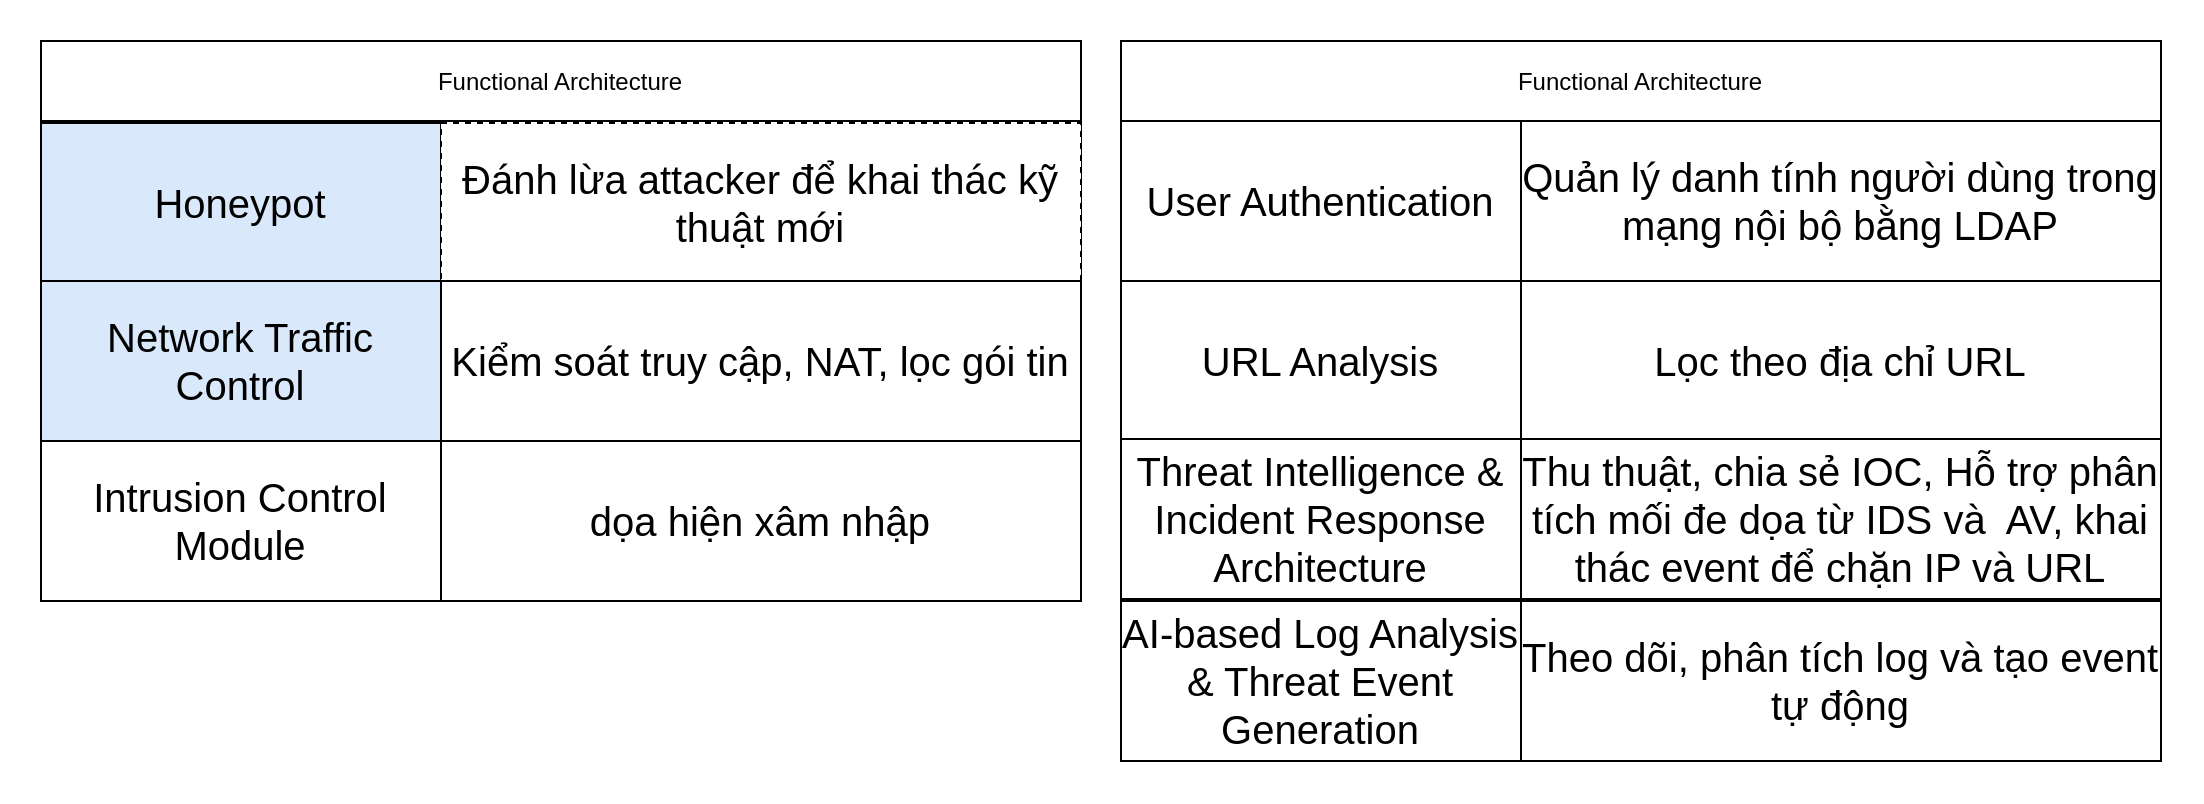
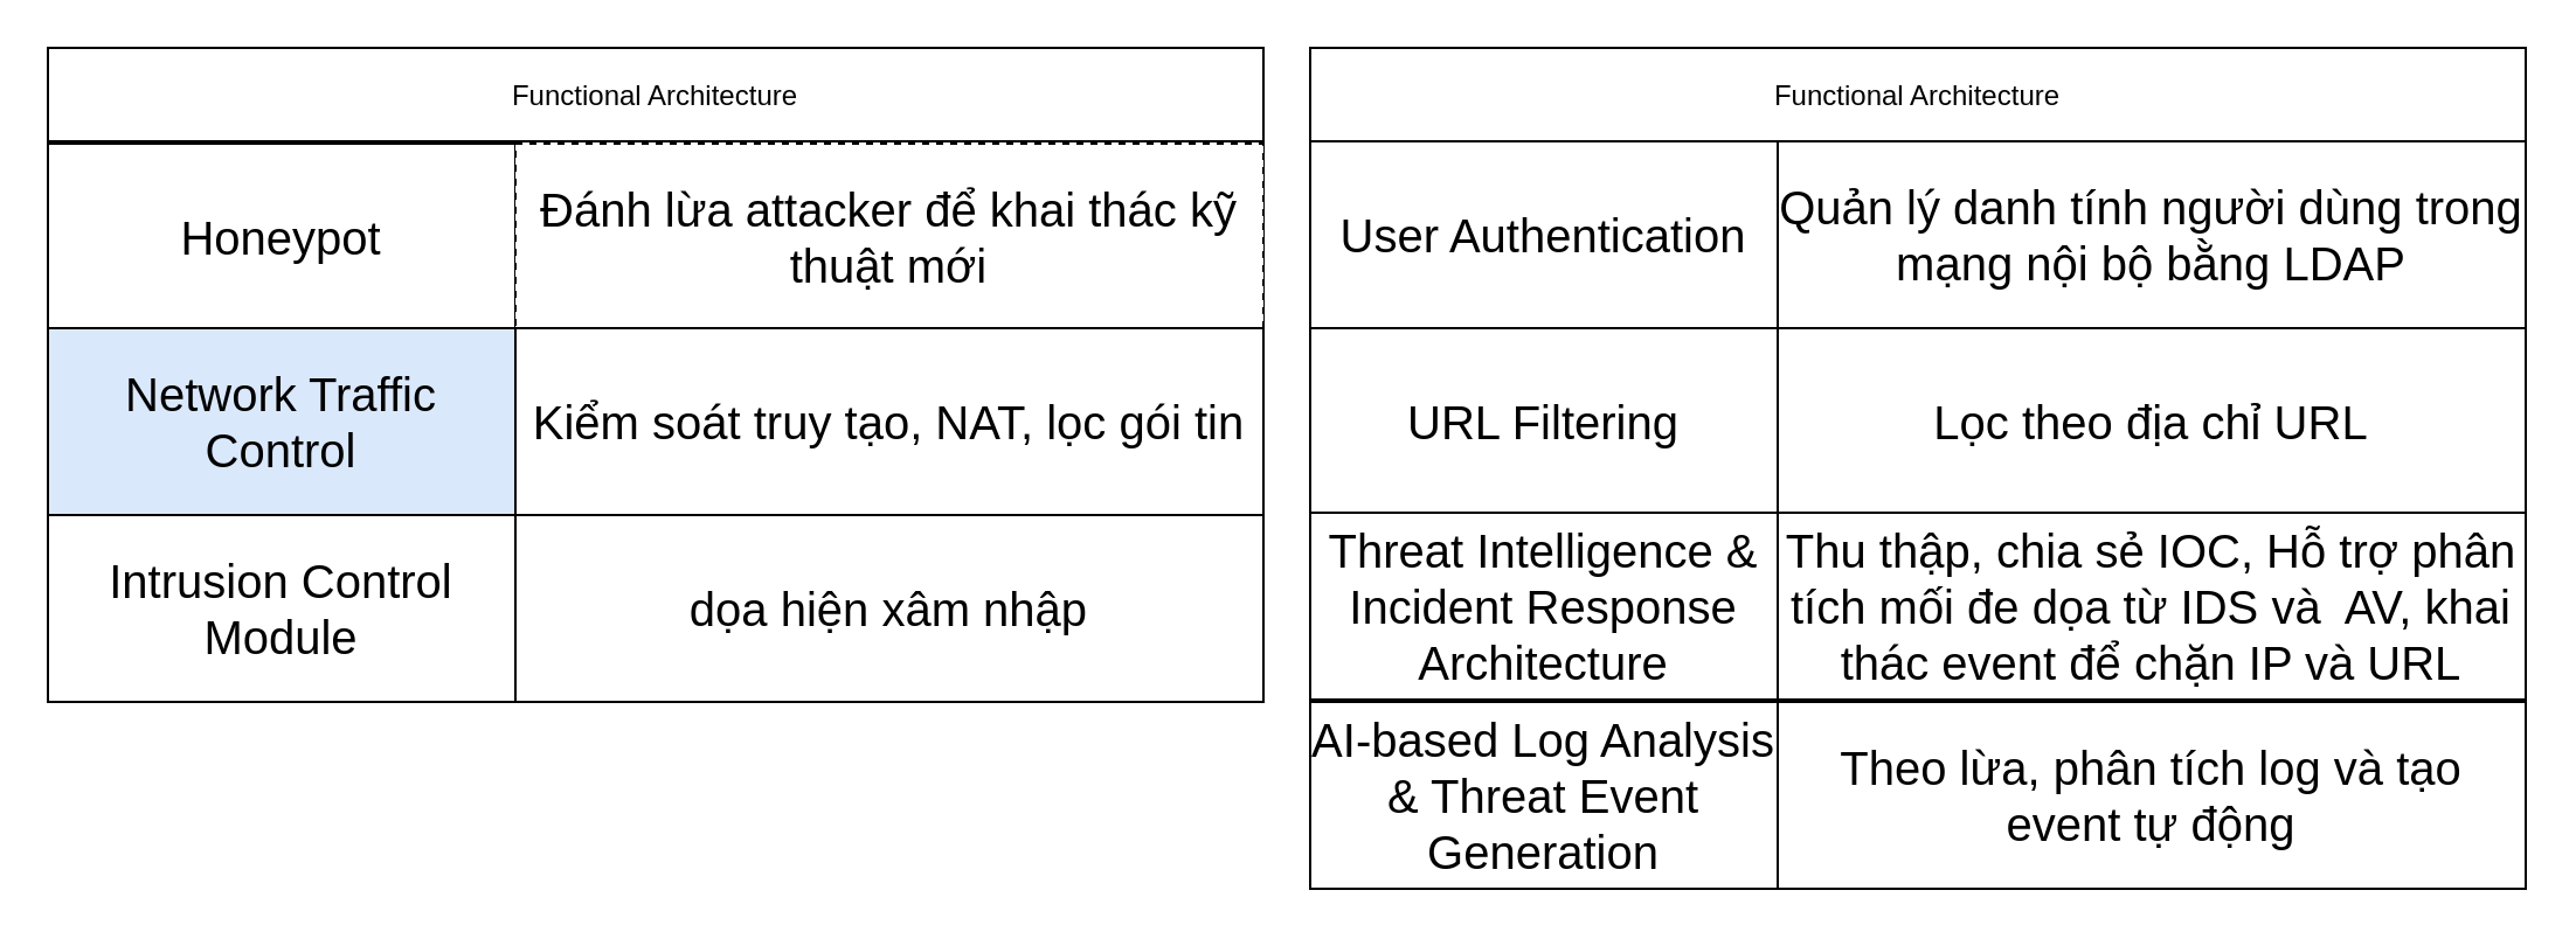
- <mxCell id="5" value="&lt;font style=&quot;font-size: 20px;&quot;&gt;Honeypot&lt;/font&gt;" style="whiteSpace=wrap;html=1;fillColor=#dae8fc;" parent="4" vertex="1"><mxGeometry y="1" width="200" height="79" as="geometry" /></mxCell>
+ <mxCell id="5" value="&lt;font style=&quot;font-size: 20px;&quot;&gt;Honeypot&lt;/font&gt;" style="whiteSpace=wrap;html=1;" parent="4" vertex="1"><mxGeometry y="1" width="200" height="79" as="geometry" /></mxCell>
- <mxCell id="12" value="&lt;font style=&quot;font-size: 20px;&quot;&gt;Kiểm soát truy cập, NAT, lọc gói tin&lt;/font&gt;" style="whiteSpace=wrap;html=1;" parent="11" vertex="1"><mxGeometry width="320" height="80" as="geometry" /></mxCell>
+ <mxCell id="12" value="&lt;font style=&quot;font-size: 20px;&quot;&gt;Kiểm soát truy tạo, NAT, lọc gói tin&lt;/font&gt;" style="whiteSpace=wrap;html=1;" parent="11" vertex="1"><mxGeometry width="320" height="80" as="geometry" /></mxCell>
- <mxCell id="26" value="&lt;font style=&quot;font-size: 20px;&quot;&gt;URL Analysis&lt;/font&gt;" style="whiteSpace=wrap;html=1;" parent="25" vertex="1"><mxGeometry width="200" height="80" as="geometry" /></mxCell>
+ <mxCell id="26" value="&lt;font style=&quot;font-size: 20px;&quot;&gt;URL Filtering&lt;/font&gt;" style="whiteSpace=wrap;html=1;" parent="25" vertex="1"><mxGeometry width="200" height="80" as="geometry" /></mxCell>
- <mxCell id="33" value="&lt;font style=&quot;font-size: 20px;&quot;&gt;Thu thuật, chia sẻ IOC,&amp;nbsp;Hỗ trợ phân tích mối đe dọa từ IDS và&amp;nbsp; AV,&amp;nbsp;&lt;span style=&quot;background-color: transparent; color: light-dark(rgb(0, 0, 0), rgb(255, 255, 255));&quot;&gt;khai thác event để chặn IP và URL&lt;/span&gt;&lt;/font&gt;" style="whiteSpace=wrap;html=1;" parent="32" vertex="1"><mxGeometry width="320" height="80" as="geometry" /></mxCell>
+ <mxCell id="33" value="&lt;font style=&quot;font-size: 20px;&quot;&gt;Thu thập, chia sẻ IOC,&amp;nbsp;Hỗ trợ phân tích mối đe dọa từ IDS và&amp;nbsp; AV,&amp;nbsp;&lt;span style=&quot;background-color: transparent; color: light-dark(rgb(0, 0, 0), rgb(255, 255, 255));&quot;&gt;khai thác event để chặn IP và URL&lt;/span&gt;&lt;/font&gt;" style="whiteSpace=wrap;html=1;" parent="32" vertex="1"><mxGeometry width="320" height="80" as="geometry" /></mxCell>
- <mxCell id="38" value="&lt;font style=&quot;font-size: 20px;&quot;&gt;Theo dõi, phân tích log và tạo event tự động&lt;/font&gt;" style="whiteSpace=wrap;html=1;" parent="37" vertex="1"><mxGeometry width="320" height="80" as="geometry" /></mxCell>
+ <mxCell id="38" value="&lt;font style=&quot;font-size: 20px;&quot;&gt;Theo lừa, phân tích log và tạo event tự động&lt;/font&gt;" style="whiteSpace=wrap;html=1;" parent="37" vertex="1"><mxGeometry width="320" height="80" as="geometry" /></mxCell>
